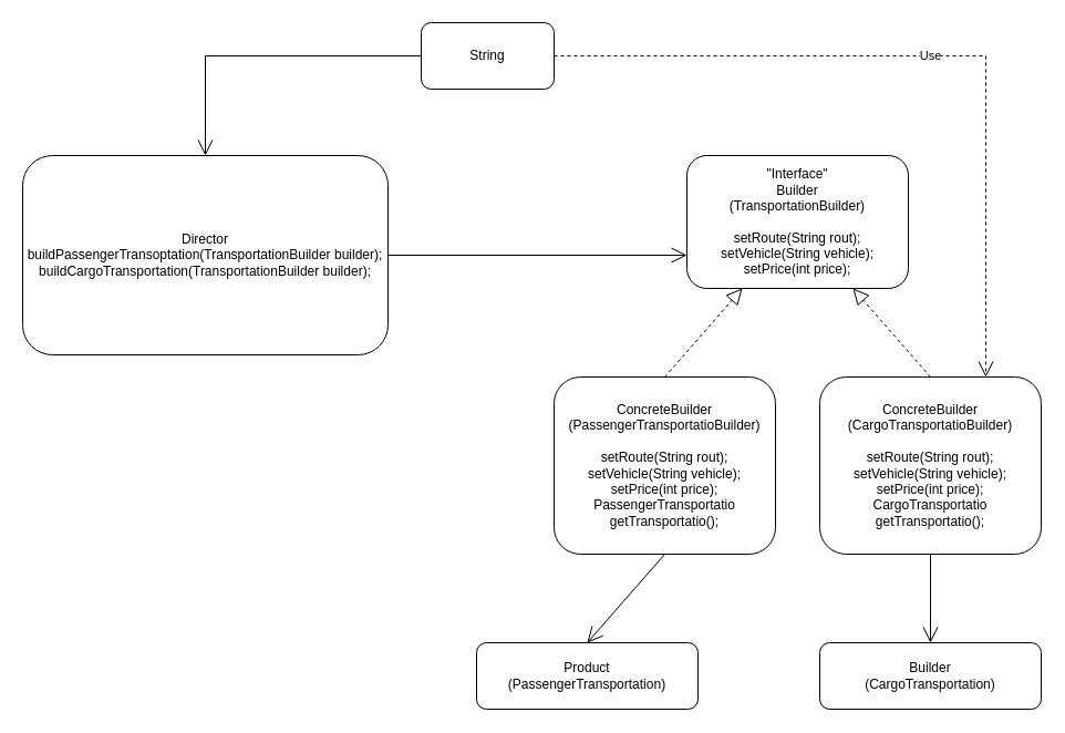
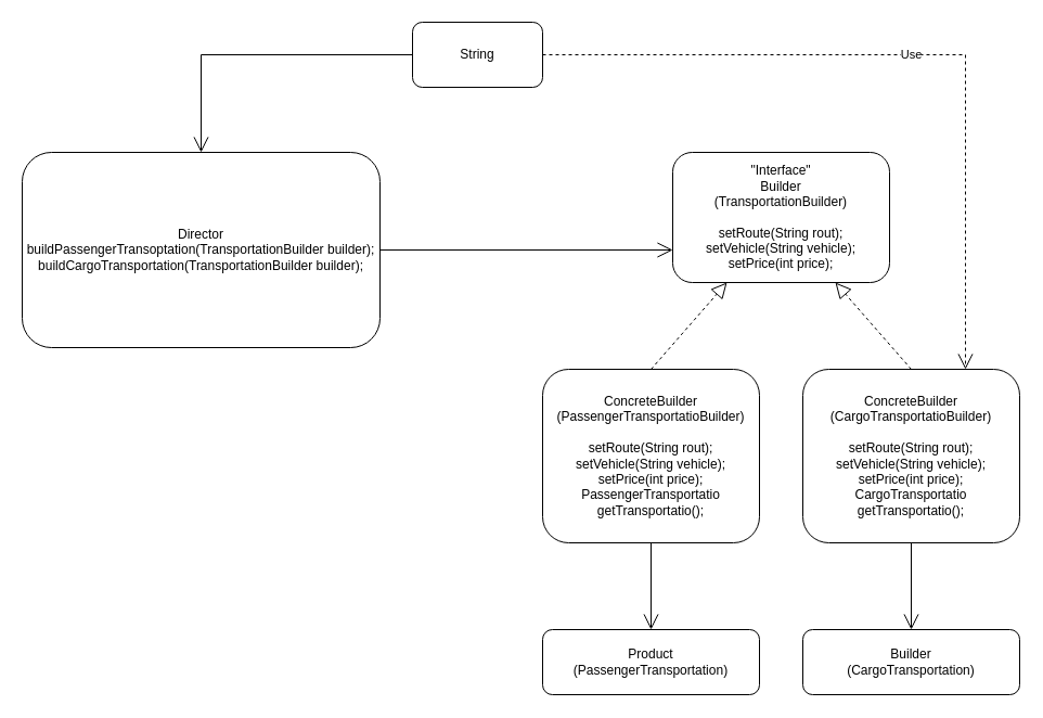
- <mxCell id="8" value="Product&lt;div&gt;(PassengerTransportation)&lt;/div&gt;" style="rounded=1;whiteSpace=wrap;html=1;" parent="1" vertex="1"><mxGeometry x="430" y="580" width="200" height="60" as="geometry" /></mxCell>
+ <mxCell id="8" value="Product&lt;div&gt;(PassengerTransportation)&lt;/div&gt;" style="rounded=1;whiteSpace=wrap;html=1;" parent="1" vertex="1"><mxGeometry x="500" y="580" width="200" height="60" as="geometry" /></mxCell>
